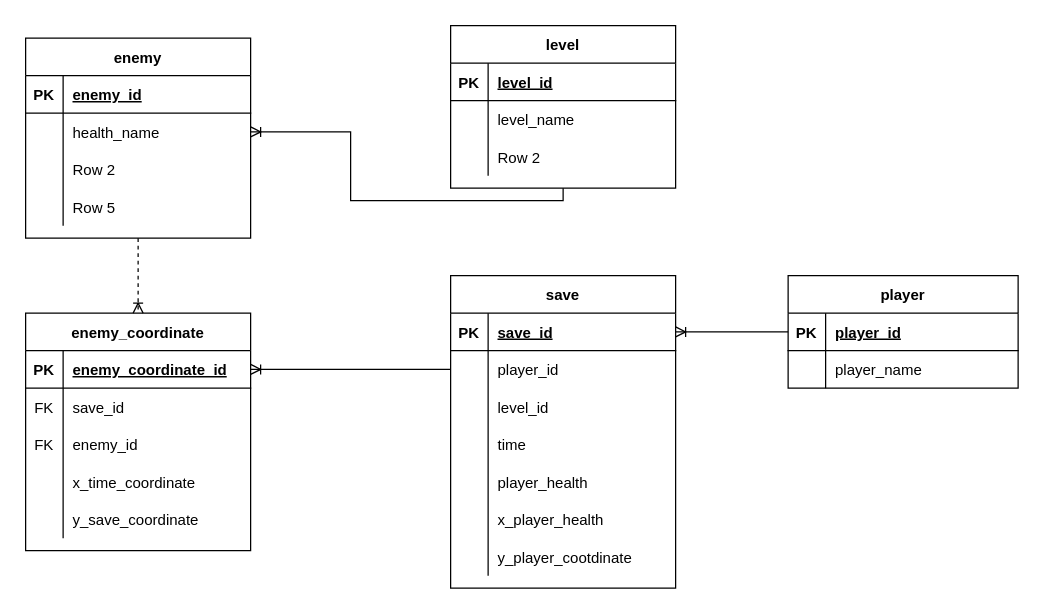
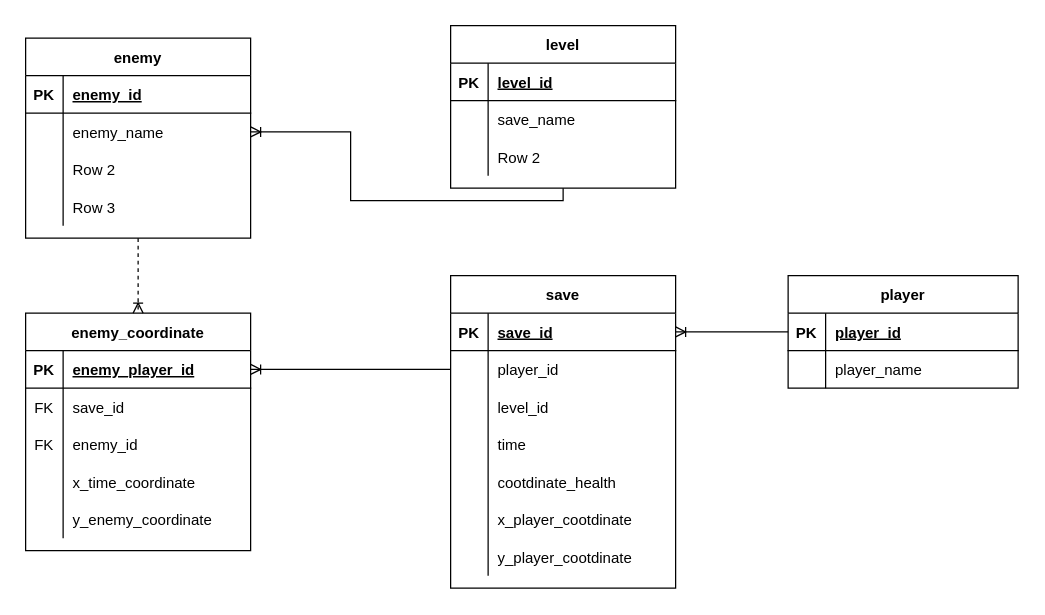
- <mxCell id="38" value="level_name" style="shape=partialRectangle;connectable=0;fillColor=none;top=0;left=0;bottom=0;right=0;align=left;spacingLeft=6;overflow=hidden;" vertex="1" parent="36"><mxGeometry x="30" width="150" height="30" as="geometry"><mxRectangle width="150" height="30" as="alternateBounds" /></mxGeometry></mxCell>
+ <mxCell id="38" value="save_name" style="shape=partialRectangle;connectable=0;fillColor=none;top=0;left=0;bottom=0;right=0;align=left;spacingLeft=6;overflow=hidden;" vertex="1" parent="36"><mxGeometry x="30" width="150" height="30" as="geometry"><mxRectangle width="150" height="30" as="alternateBounds" /></mxGeometry></mxCell>
- <mxCell id="48" value="health_name" style="shape=partialRectangle;connectable=0;fillColor=none;top=0;left=0;bottom=0;right=0;align=left;spacingLeft=6;overflow=hidden;" vertex="1" parent="46"><mxGeometry x="30" width="150" height="30" as="geometry"><mxRectangle width="150" height="30" as="alternateBounds" /></mxGeometry></mxCell>
+ <mxCell id="48" value="enemy_name" style="shape=partialRectangle;connectable=0;fillColor=none;top=0;left=0;bottom=0;right=0;align=left;spacingLeft=6;overflow=hidden;" vertex="1" parent="46"><mxGeometry x="30" width="150" height="30" as="geometry"><mxRectangle width="150" height="30" as="alternateBounds" /></mxGeometry></mxCell>
- <mxCell id="54" value="Row 5" style="shape=partialRectangle;connectable=0;fillColor=none;top=0;left=0;bottom=0;right=0;align=left;spacingLeft=6;overflow=hidden;" vertex="1" parent="52"><mxGeometry x="30" width="150" height="30" as="geometry"><mxRectangle width="150" height="30" as="alternateBounds" /></mxGeometry></mxCell>
+ <mxCell id="54" value="Row 3" style="shape=partialRectangle;connectable=0;fillColor=none;top=0;left=0;bottom=0;right=0;align=left;spacingLeft=6;overflow=hidden;" vertex="1" parent="52"><mxGeometry x="30" width="150" height="30" as="geometry"><mxRectangle width="150" height="30" as="alternateBounds" /></mxGeometry></mxCell>
- <mxCell id="59" value="enemy_coordinate_id" style="shape=partialRectangle;connectable=0;fillColor=none;top=0;left=0;bottom=0;right=0;align=left;spacingLeft=6;fontStyle=5;overflow=hidden;" vertex="1" parent="57"><mxGeometry x="30" width="150" height="30" as="geometry"><mxRectangle width="150" height="30" as="alternateBounds" /></mxGeometry></mxCell>
+ <mxCell id="59" value="enemy_player_id" style="shape=partialRectangle;connectable=0;fillColor=none;top=0;left=0;bottom=0;right=0;align=left;spacingLeft=6;fontStyle=5;overflow=hidden;" vertex="1" parent="57"><mxGeometry x="30" width="150" height="30" as="geometry"><mxRectangle width="150" height="30" as="alternateBounds" /></mxGeometry></mxCell>
- <mxCell id="24" value="player_health" style="shape=partialRectangle;connectable=0;fillColor=none;top=0;left=0;bottom=0;right=0;align=left;spacingLeft=6;overflow=hidden;" vertex="1" parent="22"><mxGeometry x="30" width="150" height="30" as="geometry"><mxRectangle width="150" height="30" as="alternateBounds" /></mxGeometry></mxCell>
+ <mxCell id="24" value="cootdinate_health" style="shape=partialRectangle;connectable=0;fillColor=none;top=0;left=0;bottom=0;right=0;align=left;spacingLeft=6;overflow=hidden;" vertex="1" parent="22"><mxGeometry x="30" width="150" height="30" as="geometry"><mxRectangle width="150" height="30" as="alternateBounds" /></mxGeometry></mxCell>
- <mxCell id="71" value="y_save_coordinate" style="shape=partialRectangle;connectable=0;fillColor=none;top=0;left=0;bottom=0;right=0;align=left;spacingLeft=6;overflow=hidden;" vertex="1" parent="69"><mxGeometry x="30" width="150" height="30" as="geometry"><mxRectangle width="150" height="30" as="alternateBounds" /></mxGeometry></mxCell>
+ <mxCell id="71" value="y_enemy_coordinate" style="shape=partialRectangle;connectable=0;fillColor=none;top=0;left=0;bottom=0;right=0;align=left;spacingLeft=6;overflow=hidden;" vertex="1" parent="69"><mxGeometry x="30" width="150" height="30" as="geometry"><mxRectangle width="150" height="30" as="alternateBounds" /></mxGeometry></mxCell>
- <mxCell id="27" value="x_player_health" style="shape=partialRectangle;connectable=0;fillColor=none;top=0;left=0;bottom=0;right=0;align=left;spacingLeft=6;overflow=hidden;" vertex="1" parent="25"><mxGeometry x="30" width="150" height="30" as="geometry"><mxRectangle width="150" height="30" as="alternateBounds" /></mxGeometry></mxCell>
+ <mxCell id="27" value="x_player_cootdinate" style="shape=partialRectangle;connectable=0;fillColor=none;top=0;left=0;bottom=0;right=0;align=left;spacingLeft=6;overflow=hidden;" vertex="1" parent="25"><mxGeometry x="30" width="150" height="30" as="geometry"><mxRectangle width="150" height="30" as="alternateBounds" /></mxGeometry></mxCell>
